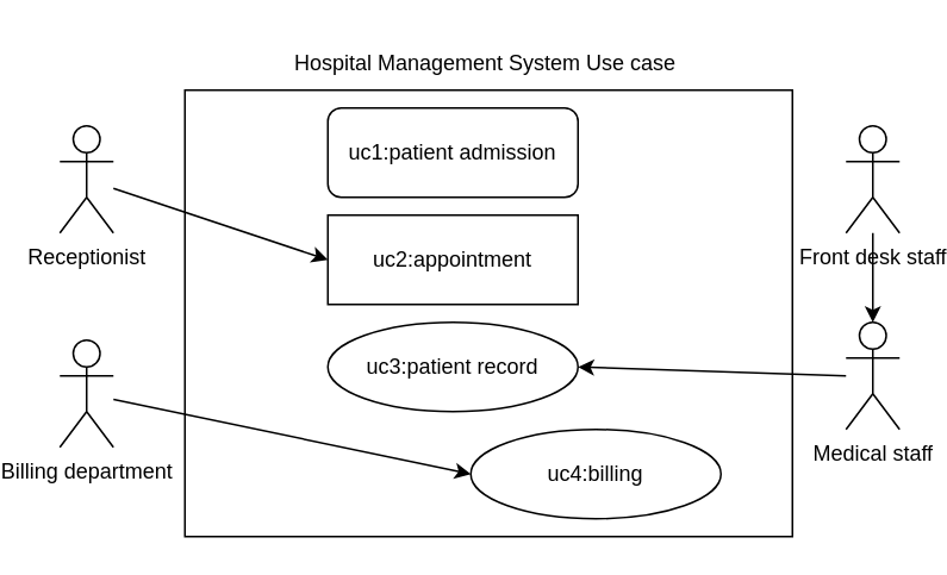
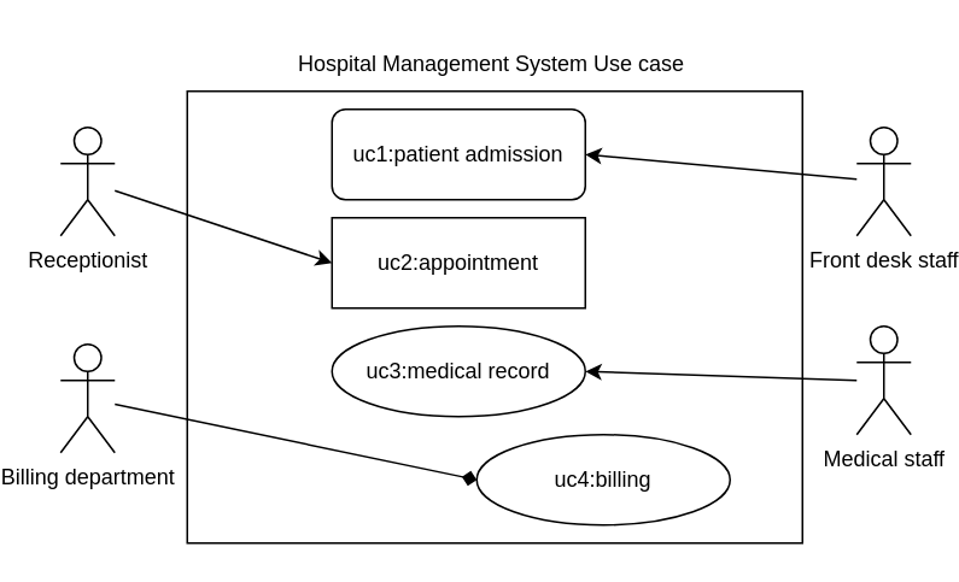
- <mxCell id="10" value="" style="endArrow=classic;html=1;" edge="1" parent="1" source="3" target="4"><mxGeometry width="50" height="50" relative="1" as="geometry"><mxPoint x="360" y="90" as="sourcePoint" /><mxPoint x="540" y="70" as="targetPoint" /></mxGeometry></mxCell>
+ <mxCell id="10" value="" style="endArrow=classic;html=1;entryX=1;entryY=0.5;entryDx=0;entryDy=0;" edge="1" parent="1" source="3" target="6"><mxGeometry width="50" height="50" relative="1" as="geometry"><mxPoint x="360" y="90" as="sourcePoint" /><mxPoint x="540" y="70" as="targetPoint" /></mxGeometry></mxCell>
- <mxCell id="8" value="uc3:patient record" style="ellipse;whiteSpace=wrap;html=1;" vertex="1" parent="1"><mxGeometry x="170" y="180" width="140" height="50" as="geometry" /></mxCell>
+ <mxCell id="8" value="uc3:medical record" style="ellipse;whiteSpace=wrap;html=1;" vertex="1" parent="1"><mxGeometry x="170" y="180" width="140" height="50" as="geometry" /></mxCell>
- <mxCell id="14" value="" style="endArrow=classic;html=1;entryX=0;entryY=0.5;entryDx=0;entryDy=0;" edge="1" parent="1" source="11" target="9"><mxGeometry width="50" height="50" relative="1" as="geometry"><mxPoint x="170" y="240" as="sourcePoint" /><mxPoint x="220" y="190" as="targetPoint" /></mxGeometry></mxCell>
+ <mxCell id="14" value="" style="endArrow=diamond;html=1;entryX=0;entryY=0.5;entryDx=0;entryDy=0;" edge="1" parent="1" source="11" target="9"><mxGeometry width="50" height="50" relative="1" as="geometry"><mxPoint x="170" y="240" as="sourcePoint" /><mxPoint x="220" y="190" as="targetPoint" /></mxGeometry></mxCell>
